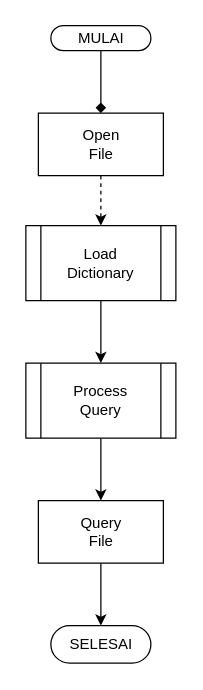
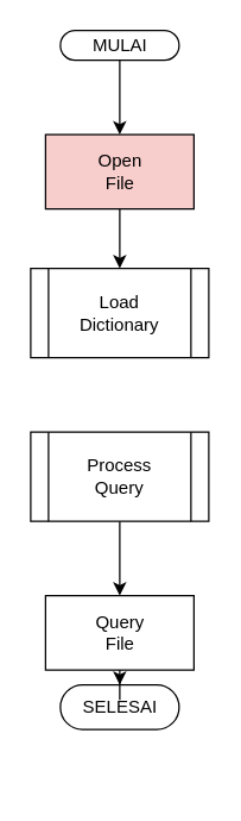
- <mxCell id="2" style="edgeStyle=orthogonalEdgeStyle;rounded=0;orthogonalLoop=1;jettySize=auto;html=1;endArrow=diamond;" parent="1" source="3" target="8" edge="1"><mxGeometry relative="1" as="geometry" /></mxCell>
+ <mxCell id="2" style="edgeStyle=orthogonalEdgeStyle;rounded=0;orthogonalLoop=1;jettySize=auto;html=1;" parent="1" source="3" target="8" edge="1"><mxGeometry relative="1" as="geometry" /></mxCell>
- <mxCell id="8" value="Open&lt;br&gt;File" style="html=1;dashed=0;whitespace=wrap;" parent="1" vertex="1"><mxGeometry x="30" y="90" width="100" height="50" as="geometry" /></mxCell>
+ <mxCell id="8" value="Open&lt;br&gt;File" style="html=1;dashed=0;whitespace=wrap;fillColor=#f8cecc;" parent="1" vertex="1"><mxGeometry x="30" y="90" width="100" height="50" as="geometry" /></mxCell>
- <mxCell id="7" style="edgeStyle=orthogonalEdgeStyle;rounded=0;orthogonalLoop=1;jettySize=auto;html=1;entryX=0.5;entryY=0;entryDx=0;entryDy=0;dashed=1;" parent="1" source="8" target="6" edge="1"><mxGeometry relative="1" as="geometry" /></mxCell>
+ <mxCell id="7" style="edgeStyle=orthogonalEdgeStyle;rounded=0;orthogonalLoop=1;jettySize=auto;html=1;entryX=0.5;entryY=0;entryDx=0;entryDy=0;" parent="1" source="8" target="6" edge="1"><mxGeometry relative="1" as="geometry" /></mxCell>
- <mxCell id="5" style="edgeStyle=orthogonalEdgeStyle;rounded=0;orthogonalLoop=1;jettySize=auto;html=1;" parent="1" source="6" target="10" edge="1"><mxGeometry relative="1" as="geometry" /></mxCell>
- <mxCell id="4" value="SELESAI" style="html=1;dashed=0;whitespace=wrap;shape=mxgraph.dfd.start" parent="1" vertex="1"><mxGeometry x="40" y="500" width="80" height="30" as="geometry" /></mxCell>
+ <mxCell id="4" value="SELESAI" style="html=1;dashed=0;whitespace=wrap;shape=mxgraph.dfd.start" parent="1" vertex="1"><mxGeometry x="40" y="460" width="80" height="30" as="geometry" /></mxCell>
